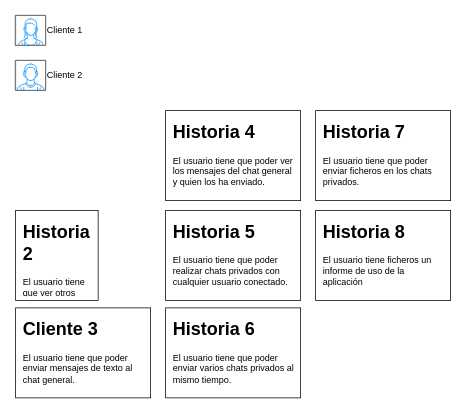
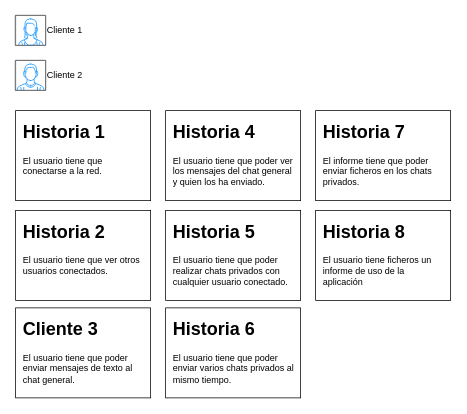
- <mxCell id="14" value="&lt;h1 style=&quot;margin-top: 0px;&quot;&gt;Historia 7&lt;br&gt;&lt;/h1&gt;&lt;p&gt;El usuario tiene que poder enviar ficheros en los chats privados.&lt;br&gt;&lt;/p&gt;" style="text;html=1;whiteSpace=wrap;overflow=hidden;rounded=0;spacingLeft=5;spacingTop=5;spacing=5;spacingBottom=5;spacingRight=5;fillColor=default;strokeColor=default;" parent="1" vertex="1"><mxGeometry x="420" y="147" width="180" height="120" as="geometry" /></mxCell>
+ <mxCell id="14" value="&lt;h1 style=&quot;margin-top: 0px;&quot;&gt;Historia 7&lt;br&gt;&lt;/h1&gt;&lt;p&gt;El informe tiene que poder enviar ficheros en los chats privados.&lt;br&gt;&lt;/p&gt;" style="text;html=1;whiteSpace=wrap;overflow=hidden;rounded=0;spacingLeft=5;spacingTop=5;spacing=5;spacingBottom=5;spacingRight=5;fillColor=default;strokeColor=default;" parent="1" vertex="1"><mxGeometry x="420" y="147" width="180" height="120" as="geometry" /></mxCell>
+ <mxCell id="2" value="&lt;h1 style=&quot;margin-top: 0px;&quot;&gt;Historia 1&lt;/h1&gt;&lt;p&gt;El usuario tiene que conectarse a la red.&lt;br&gt;&lt;/p&gt;" style="text;html=1;whiteSpace=wrap;overflow=hidden;rounded=0;spacingLeft=5;spacingTop=5;spacing=5;spacingBottom=5;spacingRight=5;fillColor=default;strokeColor=default;" parent="1" vertex="1"><mxGeometry x="20" y="147" width="180" height="120" as="geometry" /></mxCell>
- <mxCell id="9" value="&lt;h1 style=&quot;margin-top: 0px;&quot;&gt;Historia 2&lt;br&gt;&lt;/h1&gt;&lt;p&gt;El usuario tiene que ver otros usuarios conectados.&lt;br&gt;&lt;/p&gt;" style="text;html=1;whiteSpace=wrap;overflow=hidden;rounded=0;spacingLeft=5;spacingTop=5;spacing=5;spacingBottom=5;spacingRight=5;fillColor=default;strokeColor=default;" parent="1" vertex="1"><mxGeometry x="20" y="280" width="110" height="120" as="geometry" /></mxCell>
+ <mxCell id="9" value="&lt;h1 style=&quot;margin-top: 0px;&quot;&gt;Historia 2&lt;br&gt;&lt;/h1&gt;&lt;p&gt;El usuario tiene que ver otros usuarios conectados.&lt;br&gt;&lt;/p&gt;" style="text;html=1;whiteSpace=wrap;overflow=hidden;rounded=0;spacingLeft=5;spacingTop=5;spacing=5;spacingBottom=5;spacingRight=5;fillColor=default;strokeColor=default;" parent="1" vertex="1"><mxGeometry x="20" y="280" width="180" height="120" as="geometry" /></mxCell>
